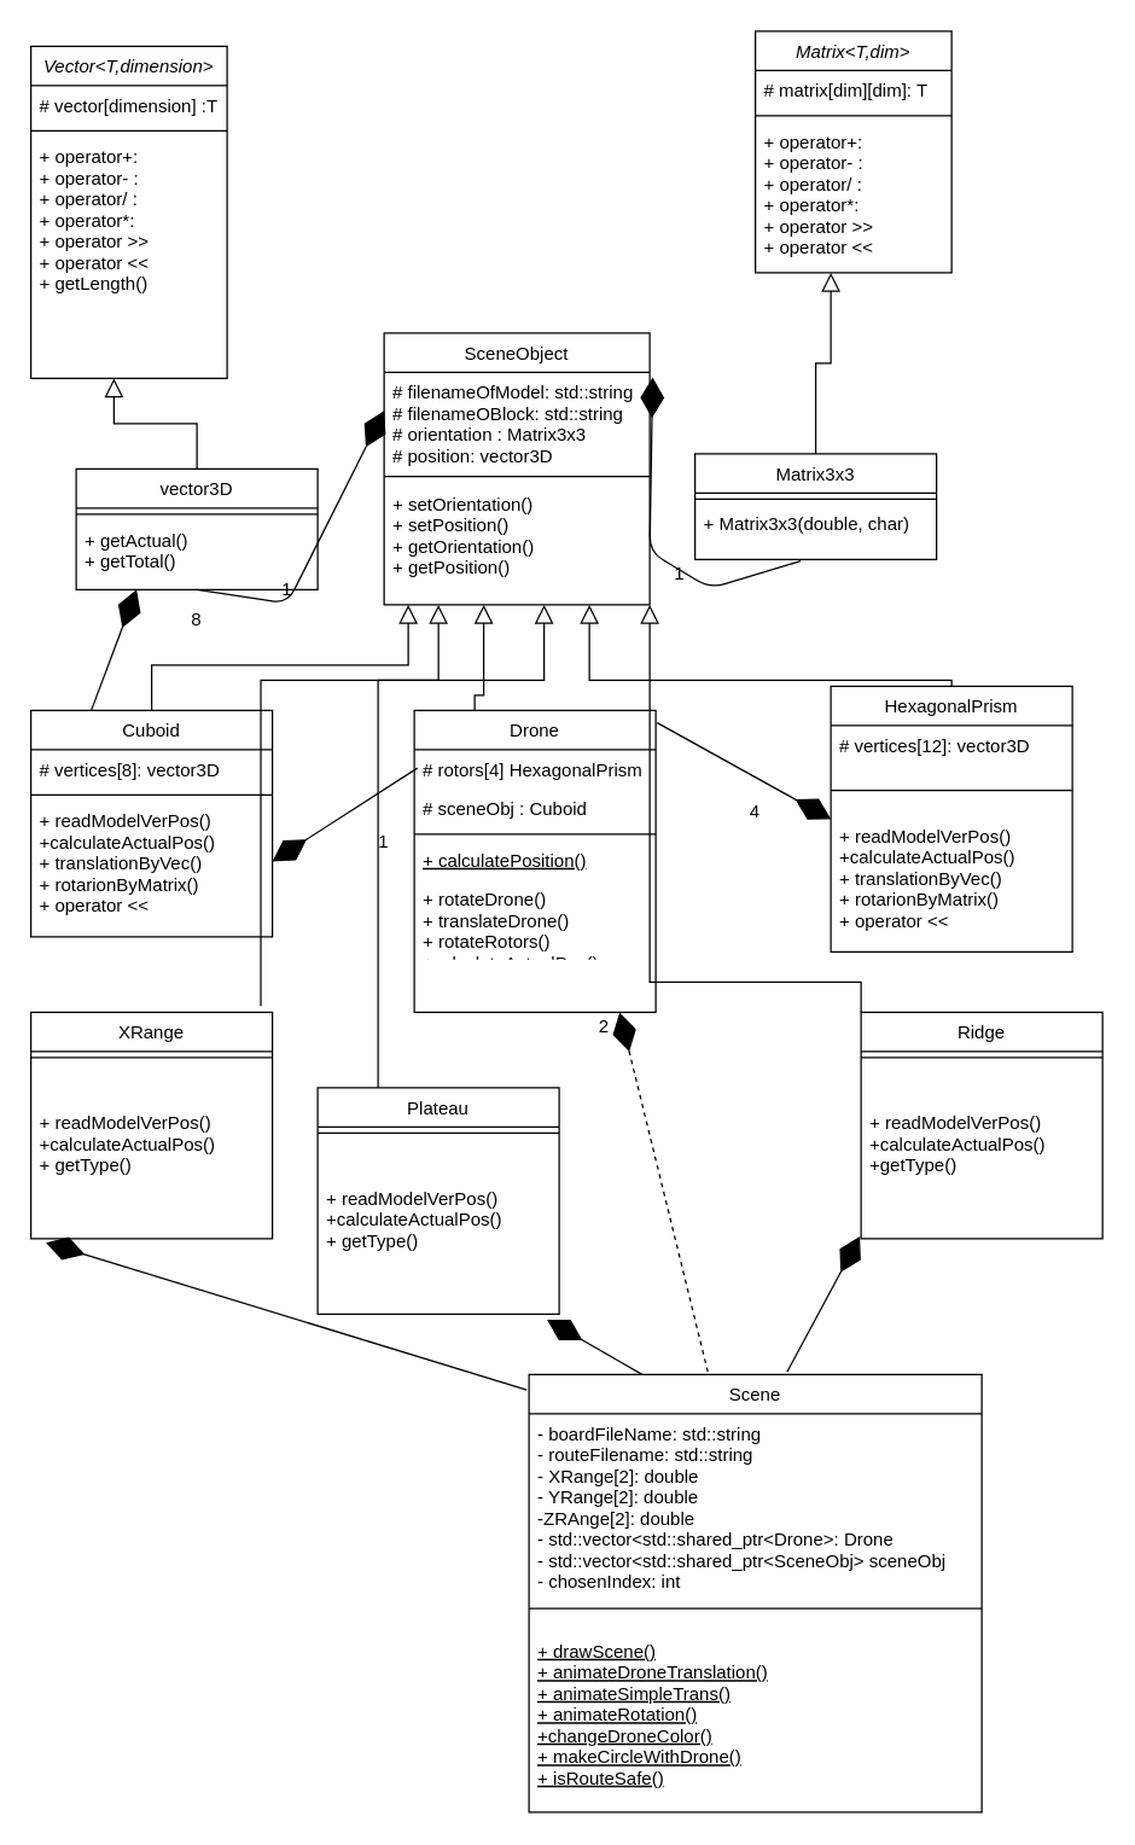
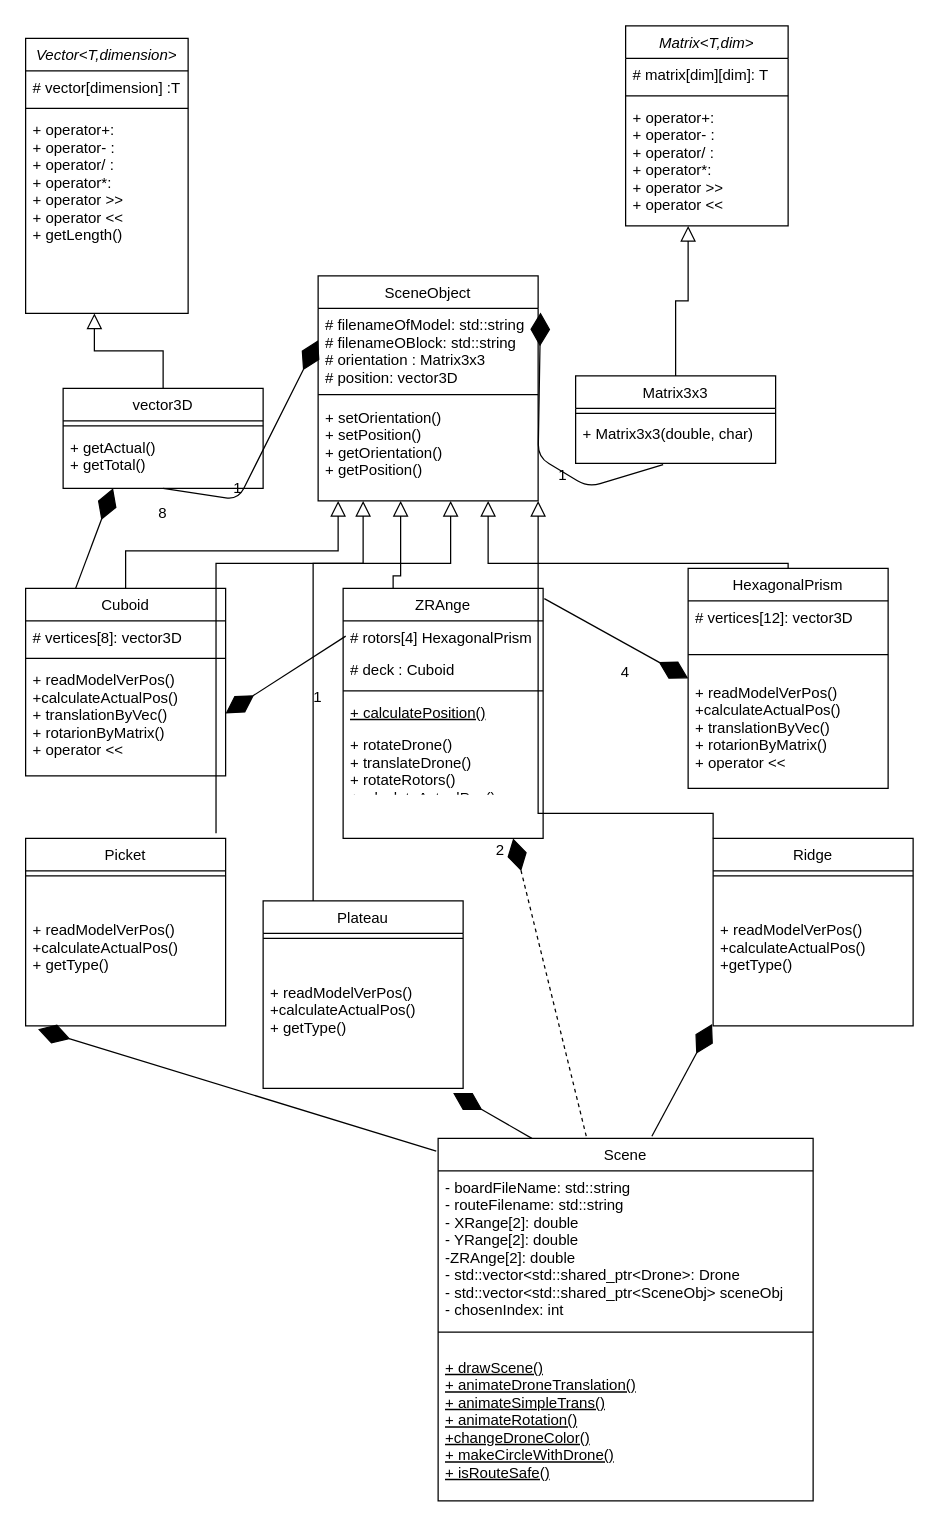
- <mxCell id="2" value="Drone" style="swimlane;fontStyle=0;align=center;verticalAlign=top;childLayout=stackLayout;horizontal=1;startSize=26;horizontalStack=0;resizeParent=1;resizeLast=0;collapsible=1;marginBottom=0;rounded=0;shadow=0;strokeWidth=1;" vertex="1" parent="1"><mxGeometry x="274" y="470" width="160" height="200" as="geometry"><mxRectangle x="130" y="380" width="160" height="26" as="alternateBounds" /></mxGeometry></mxCell>
+ <mxCell id="2" value="ZRAnge" style="swimlane;fontStyle=0;align=center;verticalAlign=top;childLayout=stackLayout;horizontal=1;startSize=26;horizontalStack=0;resizeParent=1;resizeLast=0;collapsible=1;marginBottom=0;rounded=0;shadow=0;strokeWidth=1;" vertex="1" parent="1"><mxGeometry x="274" y="470" width="160" height="200" as="geometry"><mxRectangle x="130" y="380" width="160" height="26" as="alternateBounds" /></mxGeometry></mxCell>
- <mxCell id="4" value="# sceneObj : Cuboid" style="text;align=left;verticalAlign=top;spacingLeft=4;spacingRight=4;overflow=hidden;rotatable=0;points=[[0,0.5],[1,0.5]];portConstraint=eastwest;rounded=0;shadow=0;html=0;" vertex="1" parent="2"><mxGeometry y="52" width="160" height="26" as="geometry" /></mxCell>
+ <mxCell id="4" value="# deck : Cuboid" style="text;align=left;verticalAlign=top;spacingLeft=4;spacingRight=4;overflow=hidden;rotatable=0;points=[[0,0.5],[1,0.5]];portConstraint=eastwest;rounded=0;shadow=0;html=0;" vertex="1" parent="2"><mxGeometry y="52" width="160" height="26" as="geometry" /></mxCell>
- <mxCell id="54" value="XRange" style="swimlane;fontStyle=0;align=center;verticalAlign=top;childLayout=stackLayout;horizontal=1;startSize=26;horizontalStack=0;resizeParent=1;resizeLast=0;collapsible=1;marginBottom=0;rounded=0;shadow=0;strokeWidth=1;" vertex="1" parent="1"><mxGeometry x="20" y="670" width="160" height="150" as="geometry"><mxRectangle x="340" y="380" width="170" height="26" as="alternateBounds" /></mxGeometry></mxCell>
+ <mxCell id="54" value="Picket" style="swimlane;fontStyle=0;align=center;verticalAlign=top;childLayout=stackLayout;horizontal=1;startSize=26;horizontalStack=0;resizeParent=1;resizeLast=0;collapsible=1;marginBottom=0;rounded=0;shadow=0;strokeWidth=1;" vertex="1" parent="1"><mxGeometry x="20" y="670" width="160" height="150" as="geometry"><mxRectangle x="340" y="380" width="170" height="26" as="alternateBounds" /></mxGeometry></mxCell>
